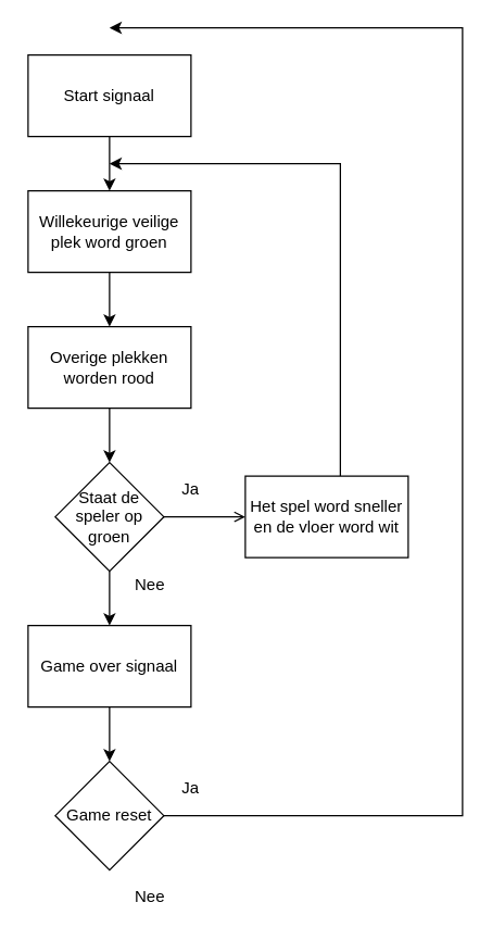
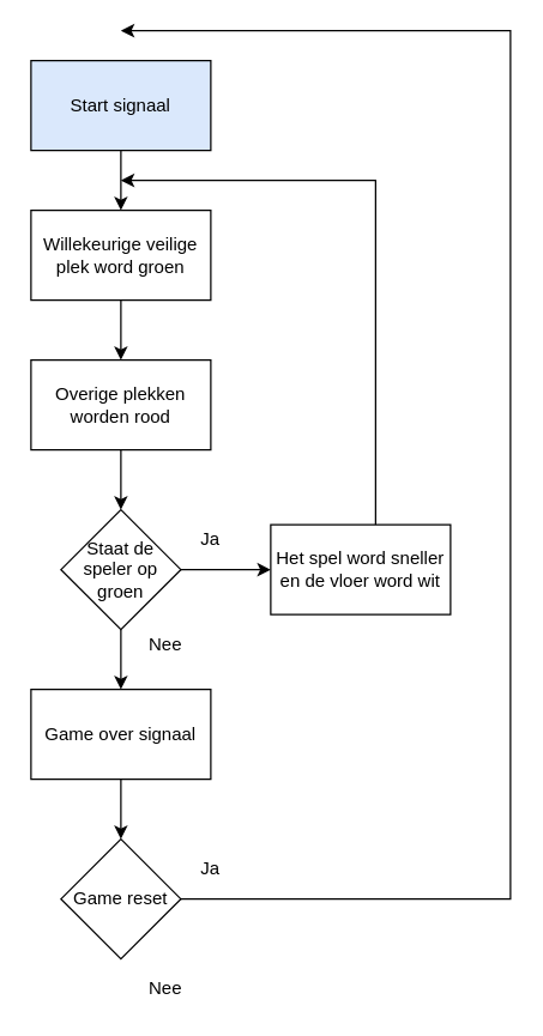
- <mxCell id="3" value="Start signaal" style="rounded=0;whiteSpace=wrap;html=1;" vertex="1" parent="1"><mxGeometry x="20" y="40" width="120" height="60" as="geometry" /></mxCell>
+ <mxCell id="3" value="Start signaal" style="rounded=0;whiteSpace=wrap;html=1;fillColor=#dae8fc;" vertex="1" parent="1"><mxGeometry x="20" y="40" width="120" height="60" as="geometry" /></mxCell>
- <mxCell id="8" style="edgeStyle=orthogonalEdgeStyle;rounded=0;orthogonalLoop=1;jettySize=auto;html=1;entryX=0;entryY=0.5;entryDx=0;entryDy=0;endArrow=open;" edge="1" parent="1" source="10" target="12"><mxGeometry relative="1" as="geometry" /></mxCell>
+ <mxCell id="8" style="edgeStyle=orthogonalEdgeStyle;rounded=0;orthogonalLoop=1;jettySize=auto;html=1;entryX=0;entryY=0.5;entryDx=0;entryDy=0;" edge="1" parent="1" source="10" target="12"><mxGeometry relative="1" as="geometry" /></mxCell>
